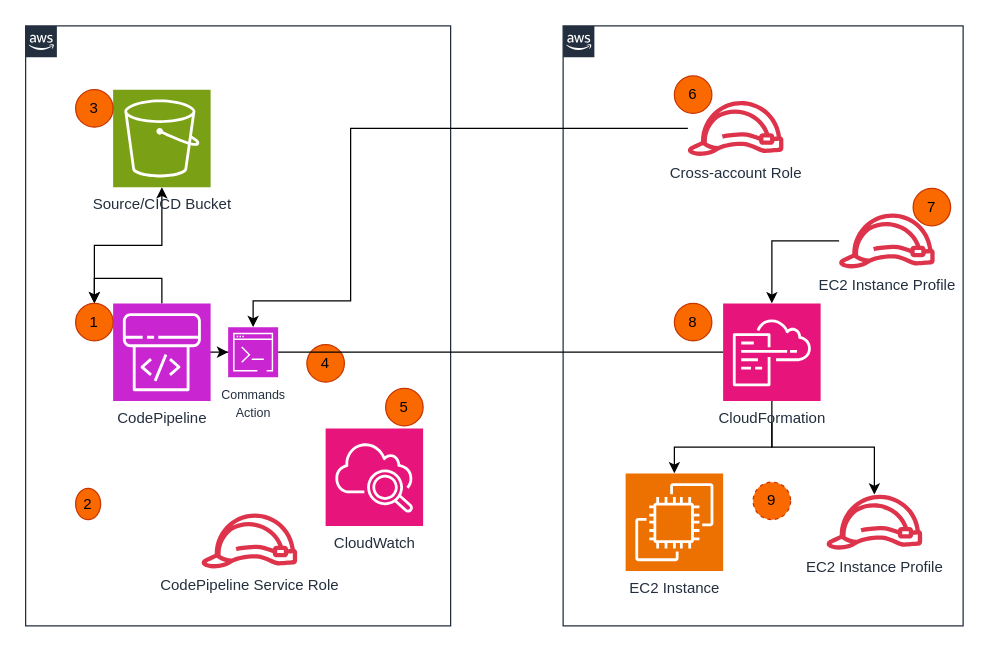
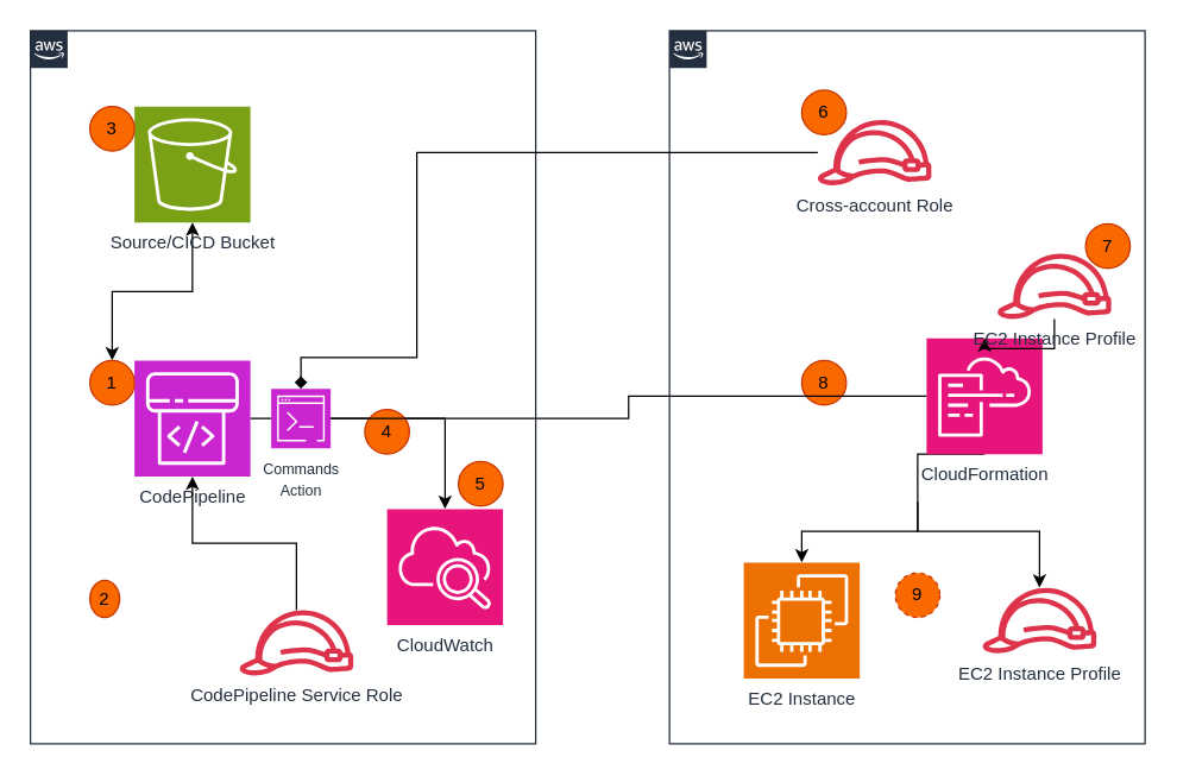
- <mxCell id="6" style="edgeStyle=orthogonalEdgeStyle;rounded=0;orthogonalLoop=1;jettySize=auto;html=1;" edge="1" parent="2" source="7" target="10"><mxGeometry relative="1" as="geometry" /></mxCell>
+ <mxCell id="6" style="edgeStyle=orthogonalEdgeStyle;rounded=0;orthogonalLoop=1;jettySize=auto;html=1;" edge="1" parent="2" source="7" target="15"><mxGeometry relative="1" as="geometry" /></mxCell>
- <mxCell id="30" style="edgeStyle=orthogonalEdgeStyle;rounded=0;orthogonalLoop=1;jettySize=auto;html=1;" edge="1" parent="1" source="18" target="13"><mxGeometry relative="1" as="geometry"><Array as="points"><mxPoint x="280" y="102" /><mxPoint x="280" y="240" /><mxPoint x="202" y="240" /></Array><mxPoint x="328" y="240" as="targetPoint" /></mxGeometry></mxCell>
+ <mxCell id="30" style="edgeStyle=orthogonalEdgeStyle;rounded=0;orthogonalLoop=1;jettySize=auto;html=1;endArrow=diamond;" edge="1" parent="1" source="18" target="13"><mxGeometry relative="1" as="geometry"><Array as="points"><mxPoint x="280" y="102" /><mxPoint x="280" y="240" /><mxPoint x="202" y="240" /></Array><mxPoint x="328" y="240" as="targetPoint" /></mxGeometry></mxCell>
- <mxCell id="5" style="edgeStyle=orthogonalEdgeStyle;rounded=0;orthogonalLoop=1;jettySize=auto;html=1;" edge="1" parent="2" source="7" target="13"><mxGeometry relative="1" as="geometry" /></mxCell>
- <mxCell id="24" value="CloudFormation" style="sketch=0;points=[[0,0,0],[0.25,0,0],[0.5,0,0],[0.75,0,0],[1,0,0],[0,1,0],[0.25,1,0],[0.5,1,0],[0.75,1,0],[1,1,0],[0,0.25,0],[0,0.5,0],[0,0.75,0],[1,0.25,0],[1,0.5,0],[1,0.75,0]];points=[[0,0,0],[0.25,0,0],[0.5,0,0],[0.75,0,0],[1,0,0],[0,1,0],[0.25,1,0],[0.5,1,0],[0.75,1,0],[1,1,0],[0,0.25,0],[0,0.5,0],[0,0.75,0],[1,0.25,0],[1,0.5,0],[1,0.75,0]];outlineConnect=0;fontColor=#232F3E;fillColor=#E7157B;strokeColor=#ffffff;dashed=0;verticalLabelPosition=bottom;verticalAlign=top;align=center;html=1;fontSize=12;fontStyle=0;aspect=fixed;shape=mxgraph.aws4.resourceIcon;resIcon=mxgraph.aws4.cloudformation;" vertex="1" parent="17"><mxGeometry x="128" y="222" width="78" height="78" as="geometry" /></mxCell>
+ <mxCell id="24" value="CloudFormation" style="sketch=0;points=[[0,0,0],[0.25,0,0],[0.5,0,0],[0.75,0,0],[1,0,0],[0,1,0],[0.25,1,0],[0.5,1,0],[0.75,1,0],[1,1,0],[0,0.25,0],[0,0.5,0],[0,0.75,0],[1,0.25,0],[1,0.5,0],[1,0.75,0]];points=[[0,0,0],[0.25,0,0],[0.5,0,0],[0.75,0,0],[1,0,0],[0,1,0],[0.25,1,0],[0.5,1,0],[0.75,1,0],[1,1,0],[0,0.25,0],[0,0.5,0],[0,0.75,0],[1,0.25,0],[1,0.5,0],[1,0.75,0]];outlineConnect=0;fontColor=#232F3E;fillColor=#E7157B;strokeColor=#ffffff;dashed=0;verticalLabelPosition=bottom;verticalAlign=top;align=center;html=1;fontSize=12;fontStyle=0;aspect=fixed;shape=mxgraph.aws4.resourceIcon;resIcon=mxgraph.aws4.cloudformation;" vertex="1" parent="17"><mxGeometry x="173" y="207" width="78" height="78" as="geometry" /></mxCell>
+ <mxCell id="8" style="edgeStyle=orthogonalEdgeStyle;rounded=0;orthogonalLoop=1;jettySize=auto;html=1;" edge="1" parent="2" source="9" target="7"><mxGeometry relative="1" as="geometry" /></mxCell>
